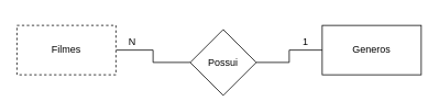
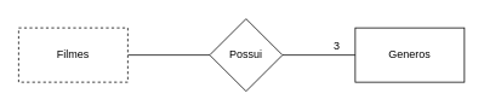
- <mxCell id="7" value="N" style="text;html=1;strokeColor=none;fillColor=none;align=center;verticalAlign=middle;whiteSpace=wrap;rounded=0;" parent="1" vertex="1"><mxGeometry x="140" y="40" width="40" height="20" as="geometry" /></mxCell>
- <mxCell id="8" value="1" style="text;html=1;strokeColor=none;fillColor=none;align=center;verticalAlign=middle;whiteSpace=wrap;rounded=0;" parent="1" vertex="1"><mxGeometry x="350" y="40" width="40" height="20" as="geometry" /></mxCell>
+ <mxCell id="8" value="3" style="text;html=1;strokeColor=none;fillColor=none;align=center;verticalAlign=middle;whiteSpace=wrap;rounded=0;" parent="1" vertex="1"><mxGeometry x="350" y="40" width="40" height="20" as="geometry" /></mxCell>
- <mxCell id="6" value="Possui" style="rhombus;whiteSpace=wrap;html=1;" parent="1" vertex="1"><mxGeometry x="230" y="35" width="80" height="80" as="geometry" /></mxCell>
+ <mxCell id="6" value="Possui" style="rhombus;whiteSpace=wrap;html=1;" parent="1" vertex="1"><mxGeometry x="230" y="20" width="80" height="80" as="geometry" /></mxCell>
